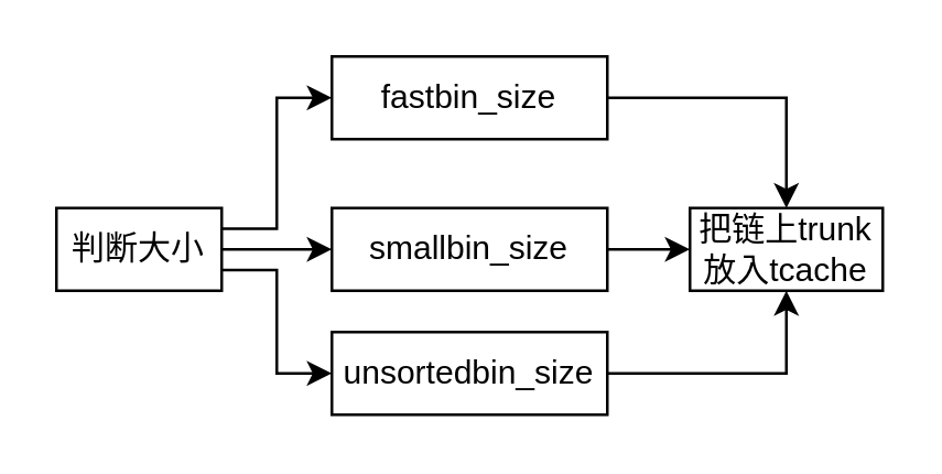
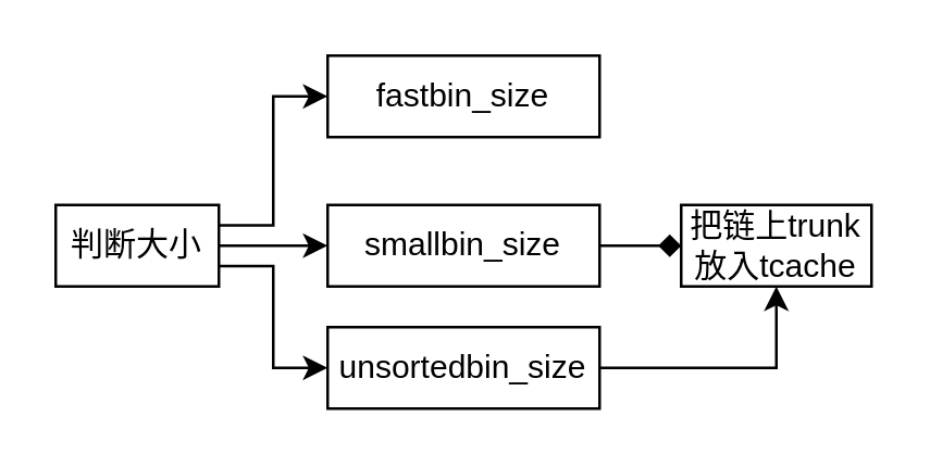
- <mxCell id="10" value="" style="edgeStyle=orthogonalEdgeStyle;rounded=0;orthogonalLoop=1;jettySize=auto;html=1;" edge="1" parent="1" source="11" target="12"><mxGeometry relative="1" as="geometry" /></mxCell>
- <mxCell id="6" value="" style="edgeStyle=orthogonalEdgeStyle;rounded=0;orthogonalLoop=1;jettySize=auto;html=1;" edge="1" parent="1" source="7" target="12"><mxGeometry relative="1" as="geometry" /></mxCell>
+ <mxCell id="6" value="" style="edgeStyle=orthogonalEdgeStyle;rounded=0;orthogonalLoop=1;jettySize=auto;html=1;endArrow=diamond;" edge="1" parent="1" source="7" target="12"><mxGeometry relative="1" as="geometry" /></mxCell>
